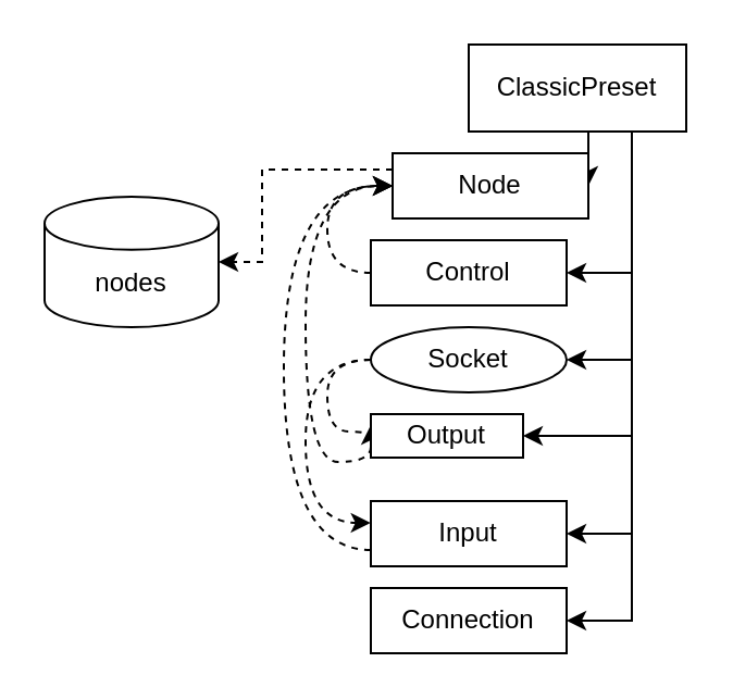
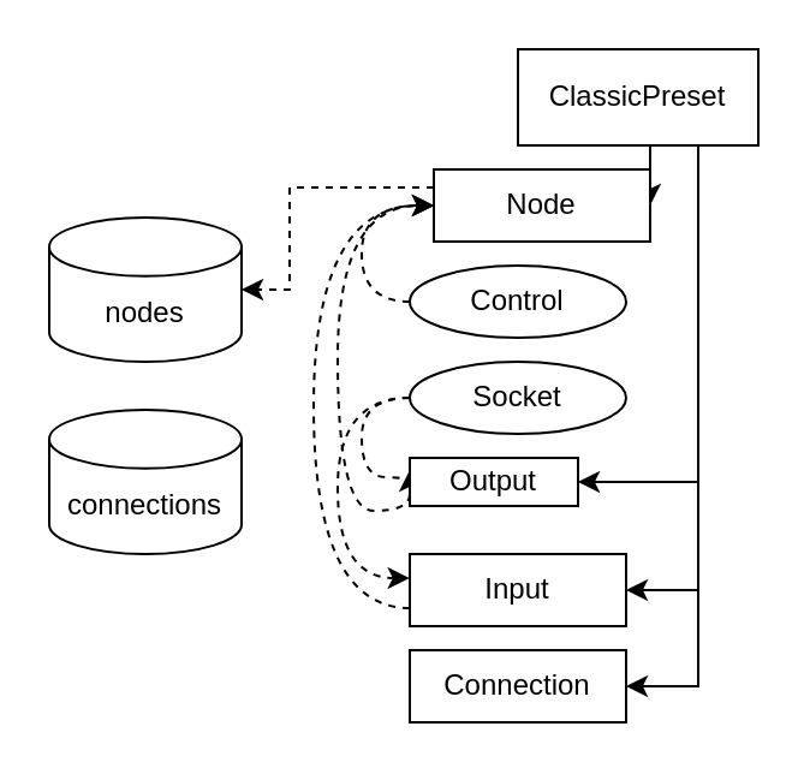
- <mxCell id="15" value="Control" style="rounded=1;whiteSpace=wrap;html=1;arcSize=0;" parent="1" vertex="1"><mxGeometry x="170" y="110" width="90" height="30" as="geometry" /></mxCell>
+ <mxCell id="15" value="Control" style="ellipse;whiteSpace=wrap;html=1;arcSize=0;" parent="1" vertex="1"><mxGeometry x="170" y="110" width="90" height="30" as="geometry" /></mxCell>
- <mxCell id="5" style="edgeStyle=orthogonalEdgeStyle;rounded=0;orthogonalLoop=1;jettySize=auto;html=1;exitX=0.75;exitY=1;exitDx=0;exitDy=0;entryX=1;entryY=0.5;entryDx=0;entryDy=0;" parent="1" source="9" target="15" edge="1"><mxGeometry relative="1" as="geometry" /></mxCell>
- <mxCell id="6" style="edgeStyle=orthogonalEdgeStyle;rounded=0;orthogonalLoop=1;jettySize=auto;html=1;exitX=0.75;exitY=1;exitDx=0;exitDy=0;entryX=1;entryY=0.5;entryDx=0;entryDy=0;" parent="1" source="9" target="18" edge="1"><mxGeometry relative="1" as="geometry" /></mxCell>
+ <mxCell id="21" value="connections" style="shape=cylinder3;whiteSpace=wrap;html=1;boundedLbl=1;backgroundOutline=1;size=12.2;" parent="1" vertex="1"><mxGeometry x="20" y="170" width="80" height="60" as="geometry" /></mxCell>
